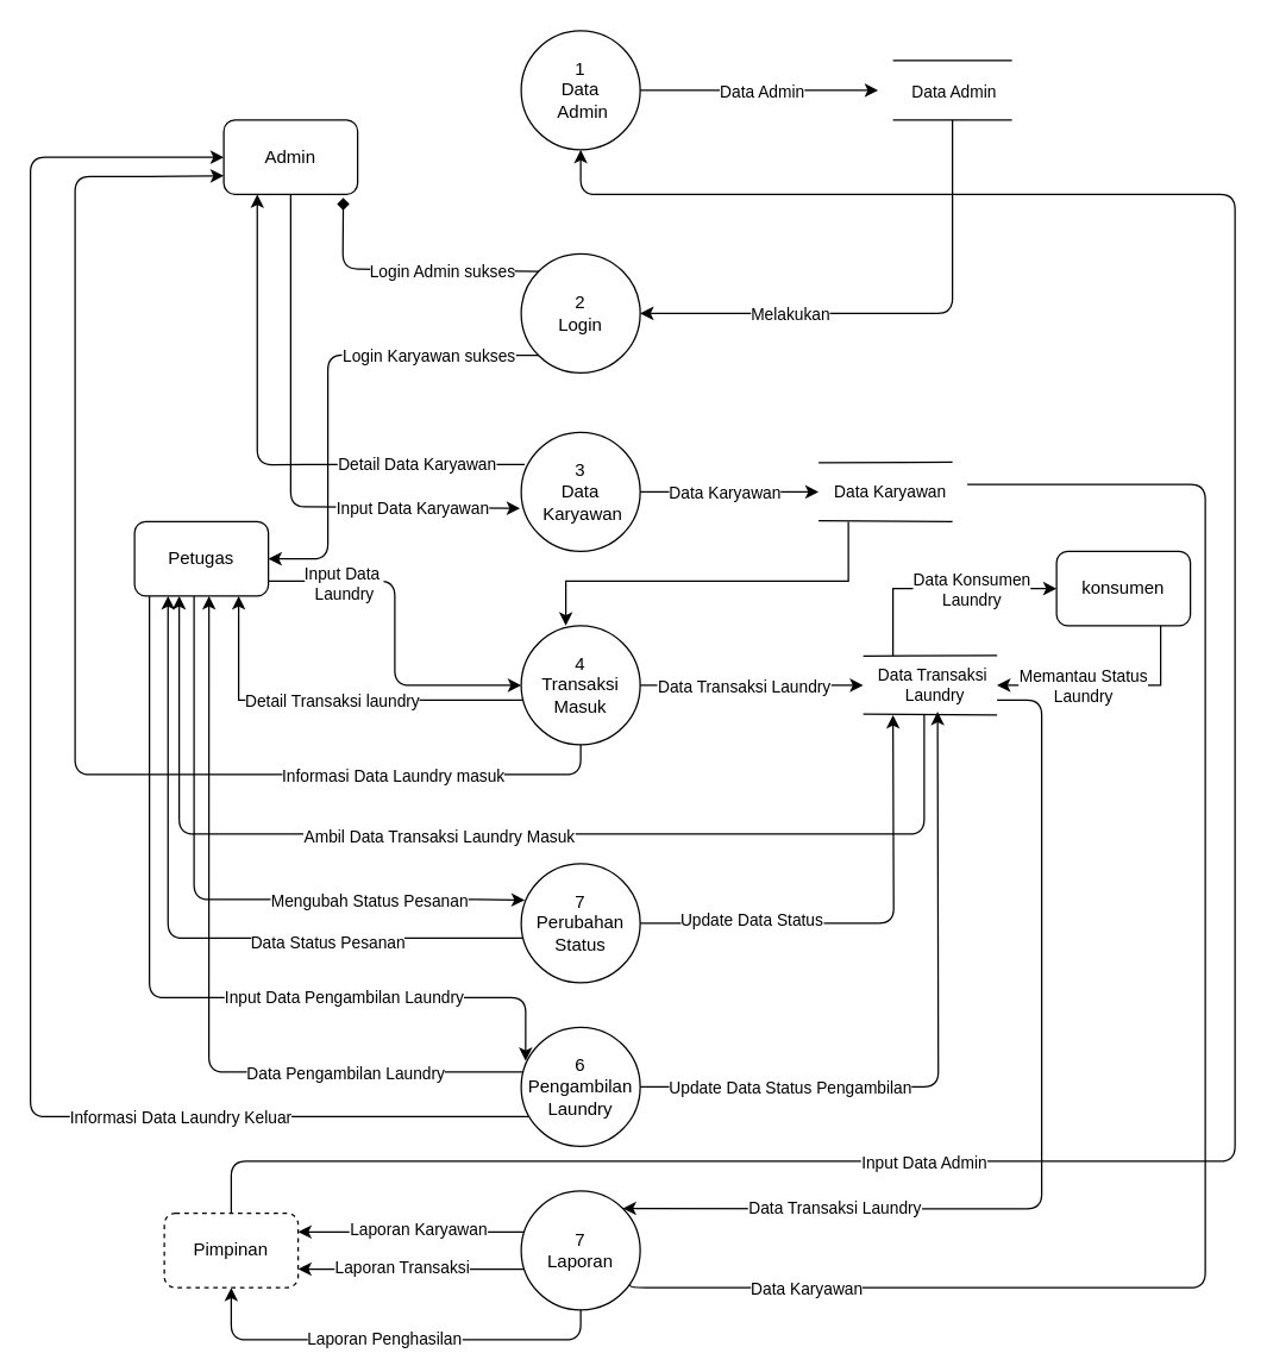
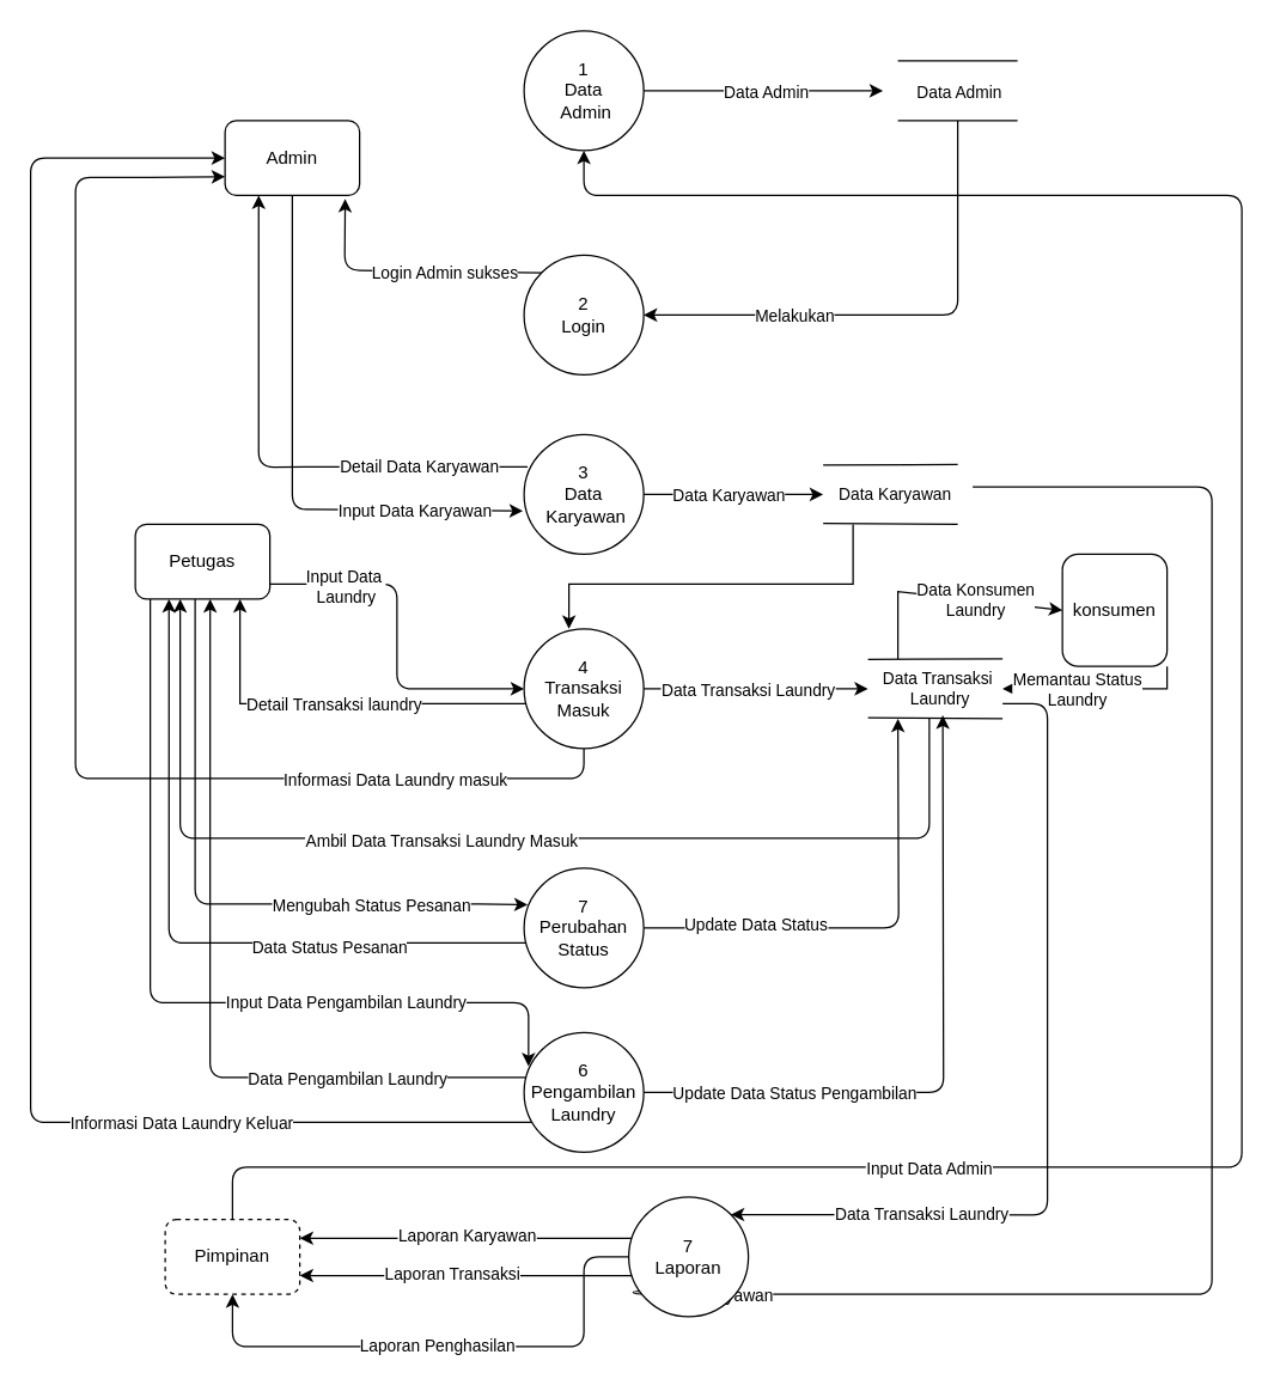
- <mxCell id="11" value="" style="endArrow=diamond;html=1;rounded=1;exitX=0;exitY=0;exitDx=0;exitDy=0;entryX=0.893;entryY=1.047;entryDx=0;entryDy=0;entryPerimeter=0;" parent="1" source="10" target="13" edge="1"><mxGeometry width="50" height="50" relative="1" as="geometry"><mxPoint x="340" y="260" as="sourcePoint" /><mxPoint x="200" y="130" as="targetPoint" /><Array as="points"><mxPoint x="230" y="180" /></Array></mxGeometry></mxCell>
+ <mxCell id="11" value="" style="endArrow=classic;html=1;rounded=1;exitX=0;exitY=0;exitDx=0;exitDy=0;entryX=0.893;entryY=1.047;entryDx=0;entryDy=0;entryPerimeter=0;" parent="1" source="10" target="13" edge="1"><mxGeometry width="50" height="50" relative="1" as="geometry"><mxPoint x="340" y="260" as="sourcePoint" /><mxPoint x="200" y="130" as="targetPoint" /><Array as="points"><mxPoint x="230" y="180" /></Array></mxGeometry></mxCell>
- <mxCell id="14" value="" style="endArrow=classic;html=1;rounded=1;exitX=0;exitY=1;exitDx=0;exitDy=0;entryX=1;entryY=0.5;entryDx=0;entryDy=0;" parent="1" source="10" target="24" edge="1"><mxGeometry width="50" height="50" relative="1" as="geometry"><mxPoint x="350" y="229" as="sourcePoint" /><mxPoint x="160" y="370" as="targetPoint" /><Array as="points"><mxPoint x="220" y="238" /><mxPoint x="220" y="375" /></Array></mxGeometry></mxCell>
- <mxCell id="15" value="Login Karyawan sukses" style="edgeLabel;html=1;align=center;verticalAlign=middle;resizable=0;points=[];" parent="14" vertex="1" connectable="0"><mxGeometry x="-0.483" y="1" relative="1" as="geometry"><mxPoint x="8" y="-1" as="offset" /></mxGeometry></mxCell>
- <mxCell id="51" value="konsumen" style="rounded=1;whiteSpace=wrap;html=1;" parent="1" vertex="1"><mxGeometry x="710" y="370" width="90" height="50" as="geometry" /></mxCell>
+ <mxCell id="51" value="konsumen" style="rounded=1;whiteSpace=wrap;html=1;" parent="1" vertex="1"><mxGeometry x="710" y="370" width="70" height="75" as="geometry" /></mxCell>
- <mxCell id="72" value="7&lt;br&gt;Laporan" style="ellipse;whiteSpace=wrap;html=1;aspect=fixed;" parent="1" vertex="1"><mxGeometry x="350" y="800" width="80" height="80" as="geometry" /></mxCell>
+ <mxCell id="72" value="7&lt;br&gt;Laporan" style="ellipse;whiteSpace=wrap;html=1;aspect=fixed;" parent="1" vertex="1"><mxGeometry x="420" y="800" width="80" height="80" as="geometry" /></mxCell>
